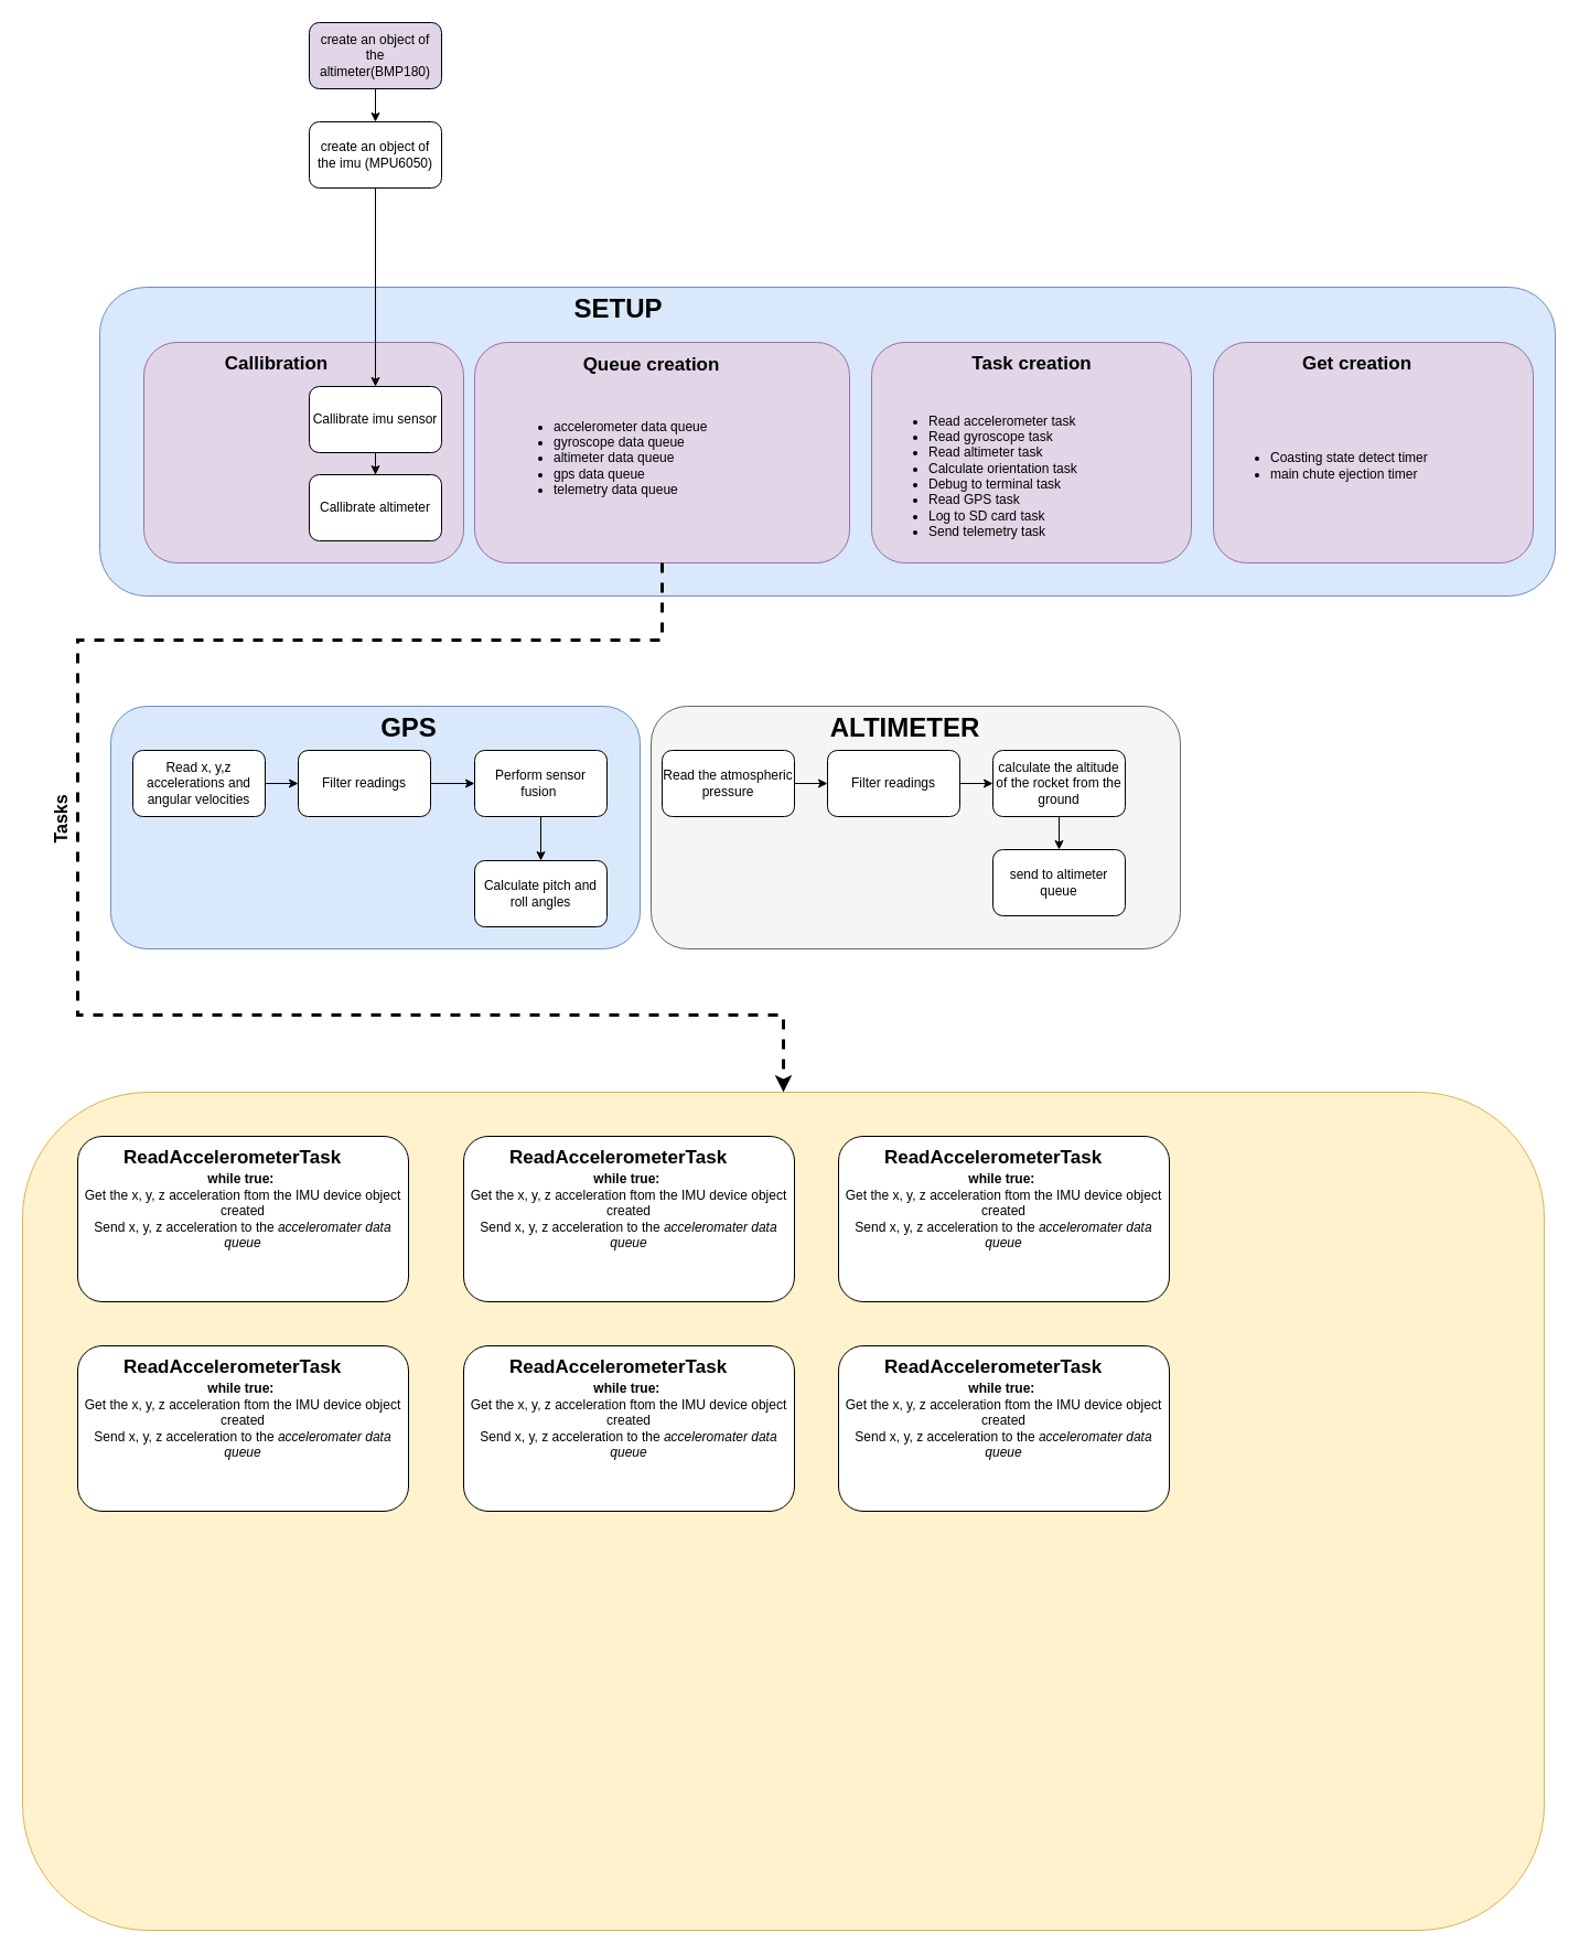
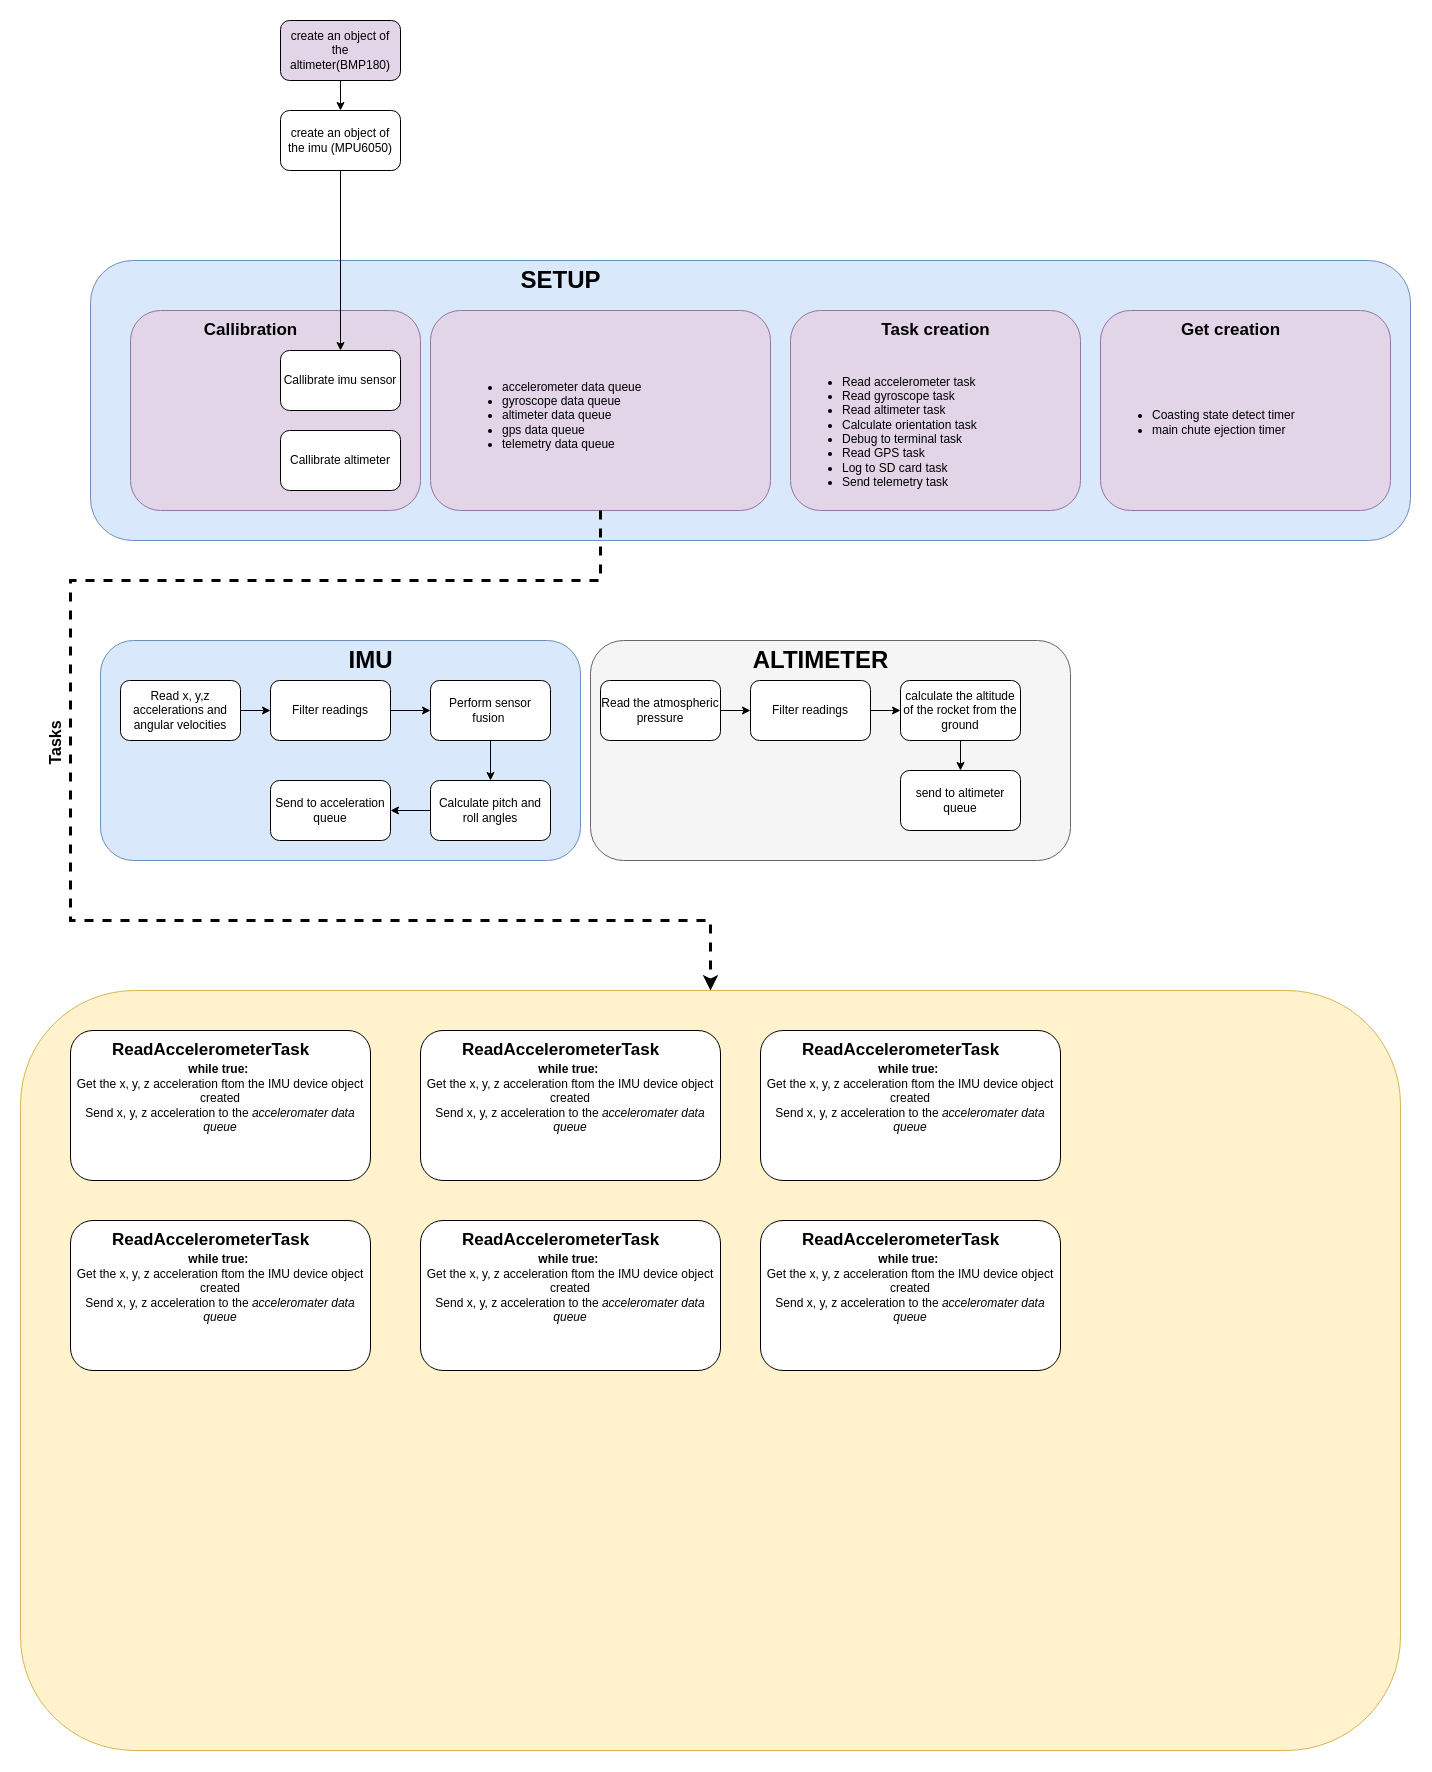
- <mxCell id="35" value="Queue creation" style="text;strokeColor=none;fillColor=none;html=1;fontSize=17;fontStyle=1;verticalAlign=middle;align=center;" vertex="1" parent="33"><mxGeometry x="110" width="100" height="42.105" as="geometry" /></mxCell>
- <mxCell id="14" value="" style="edgeStyle=orthogonalEdgeStyle;rounded=0;orthogonalLoop=1;jettySize=auto;html=1;" edge="1" parent="1" source="15" target="30"><mxGeometry relative="1" as="geometry" /></mxCell>
- <mxCell id="18" value="GPS" style="text;strokeColor=none;fillColor=none;html=1;fontSize=24;fontStyle=1;verticalAlign=middle;align=center;" vertex="1" parent="1"><mxGeometry x="320" y="640" width="100" height="40" as="geometry" /></mxCell>
+ <mxCell id="18" value="IMU" style="text;strokeColor=none;fillColor=none;html=1;fontSize=24;fontStyle=1;verticalAlign=middle;align=center;" vertex="1" parent="1"><mxGeometry x="320" y="640" width="100" height="40" as="geometry" /></mxCell>
+ <mxCell id="13" value="Send to acceleration queue" style="rounded=1;whiteSpace=wrap;html=1;" vertex="1" parent="1"><mxGeometry x="270" y="780" width="120" height="60" as="geometry" /></mxCell>
+ <mxCell id="9" style="edgeStyle=orthogonalEdgeStyle;rounded=0;orthogonalLoop=1;jettySize=auto;html=1;entryX=1;entryY=0.5;entryDx=0;entryDy=0;" edge="1" parent="1" source="10" target="13"><mxGeometry relative="1" as="geometry" /></mxCell>
